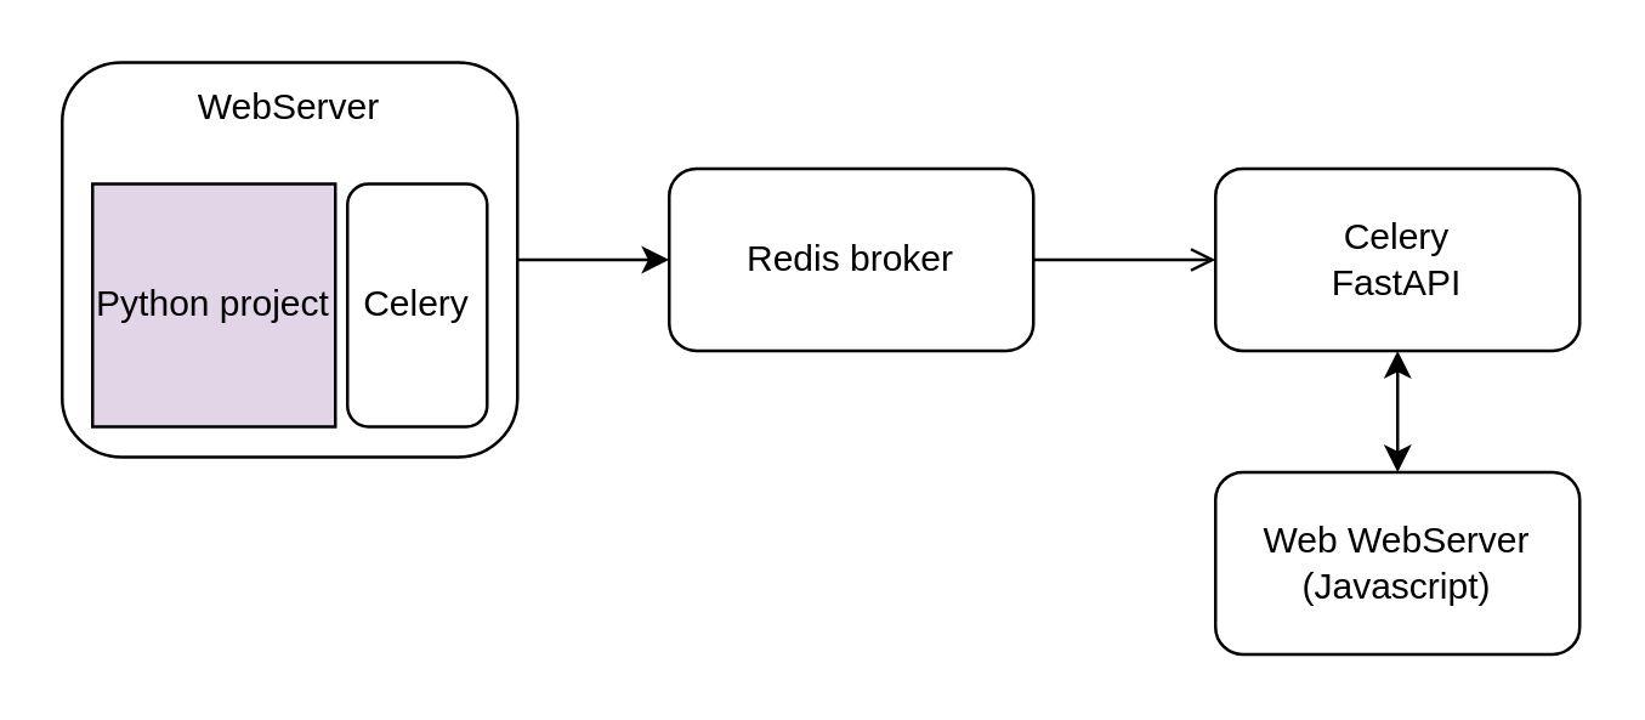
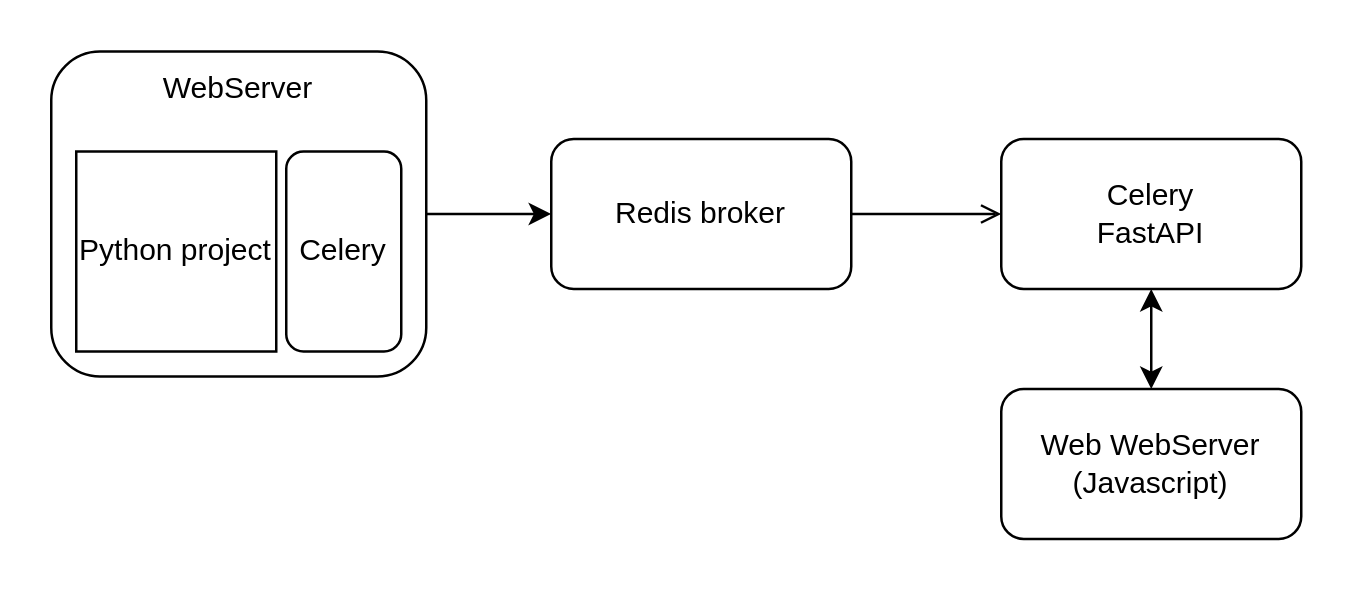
- <mxCell id="9" value="Python project" style="whiteSpace=wrap;html=1;aspect=fixed;fillColor=#e1d5e7;" vertex="1" parent="7"><mxGeometry x="10" y="40" width="80" height="80" as="geometry" /></mxCell>
+ <mxCell id="9" value="Python project" style="whiteSpace=wrap;html=1;aspect=fixed;" vertex="1" parent="7"><mxGeometry x="10" y="40" width="80" height="80" as="geometry" /></mxCell>
